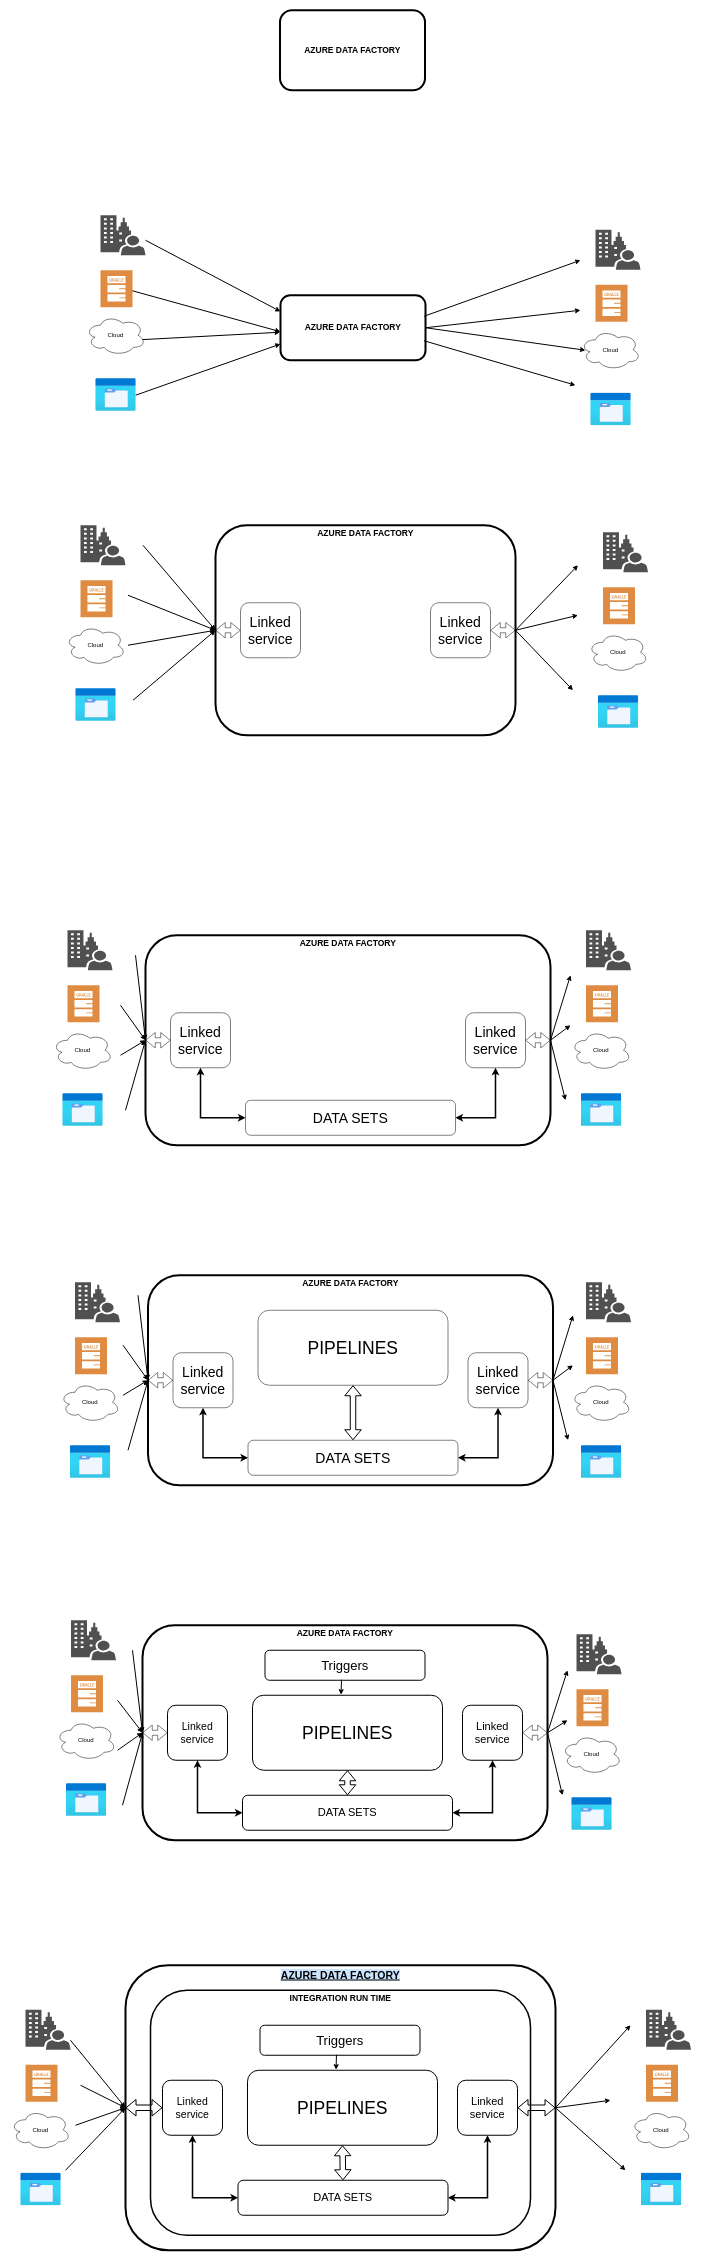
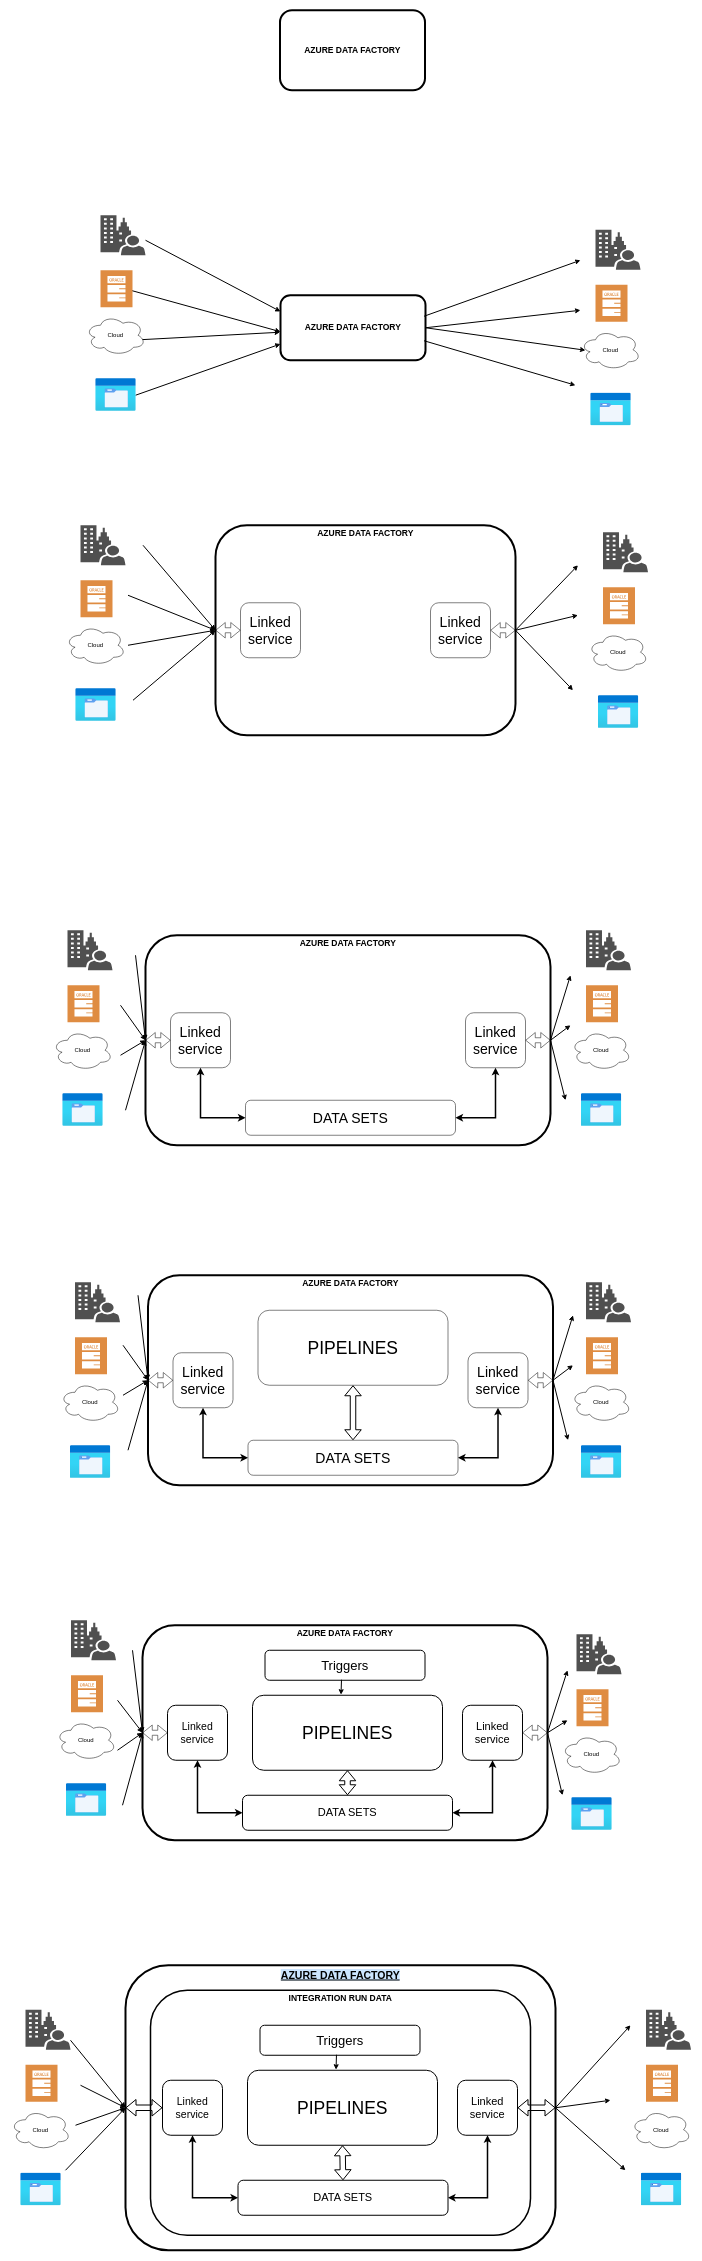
- <mxCell id="94" value="INTEGRATION RUN TIME" style="rounded=1;whiteSpace=wrap;html=1;strokeWidth=3;verticalAlign=top;fontSize=17;fontStyle=1" parent="1" vertex="1"><mxGeometry x="300" y="3980" width="760" height="490" as="geometry" /></mxCell>
+ <mxCell id="94" value="INTEGRATION RUN DATA" style="rounded=1;whiteSpace=wrap;html=1;strokeWidth=3;verticalAlign=top;fontSize=17;fontStyle=1" parent="1" vertex="1"><mxGeometry x="300" y="3980" width="760" height="490" as="geometry" /></mxCell>
